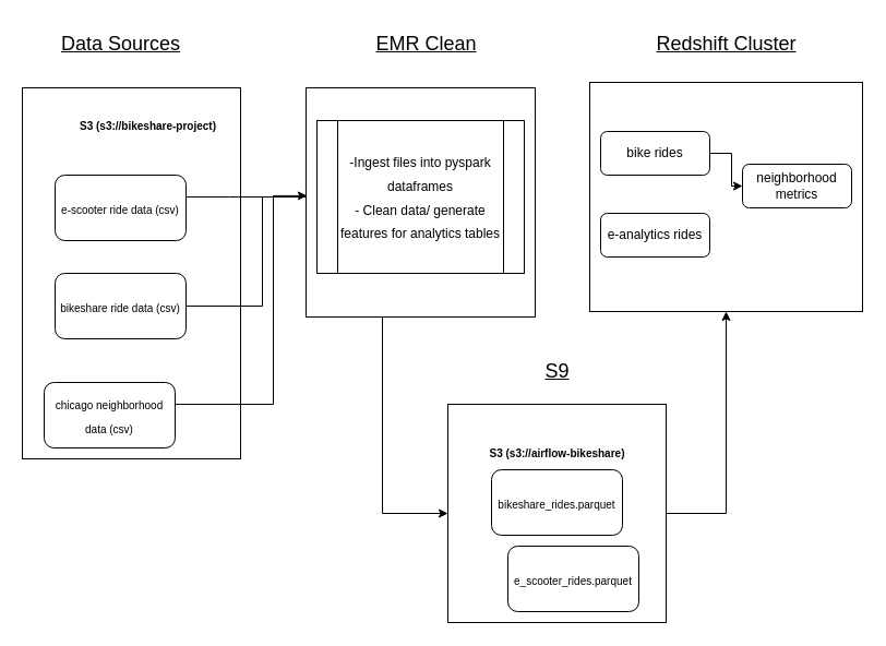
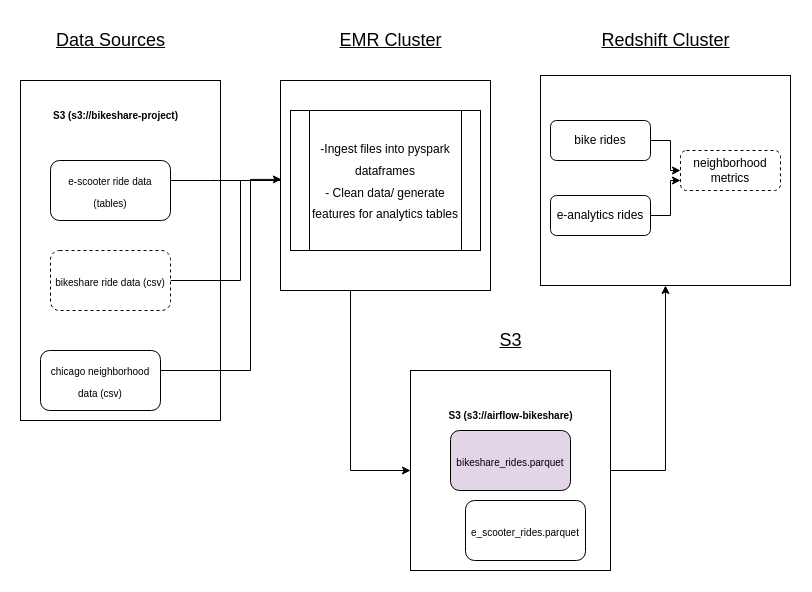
- <mxCell id="14" value="&lt;font style=&quot;font-size: 18px;&quot;&gt;&lt;u&gt;EMR Clean&lt;/u&gt;&lt;/font&gt;" style="text;html=1;align=center;verticalAlign=middle;resizable=0;points=[];autosize=1;strokeColor=none;fillColor=none;fontSize=10;" parent="1" vertex="1"><mxGeometry x="325" y="20" width="130" height="40" as="geometry" /></mxCell>
+ <mxCell id="14" value="&lt;font style=&quot;font-size: 18px;&quot;&gt;&lt;u&gt;EMR Cluster&lt;/u&gt;&lt;/font&gt;" style="text;html=1;align=center;verticalAlign=middle;resizable=0;points=[];autosize=1;strokeColor=none;fillColor=none;fontSize=10;" parent="1" vertex="1"><mxGeometry x="325" y="20" width="130" height="40" as="geometry" /></mxCell>
- <mxCell id="11" value="&lt;b&gt;S3 (s3://bikeshare-project)&lt;/b&gt;" style="text;html=1;align=center;verticalAlign=middle;resizable=0;points=[];autosize=1;strokeColor=none;fillColor=none;fontSize=10;" parent="1" vertex="1"><mxGeometry x="60" y="100" width="150" height="30" as="geometry" /></mxCell>
+ <mxCell id="11" value="&lt;b&gt;S3 (s3://bikeshare-project)&lt;/b&gt;" style="text;html=1;align=center;verticalAlign=middle;resizable=0;points=[];autosize=1;strokeColor=none;fillColor=none;fontSize=10;" parent="1" vertex="1"><mxGeometry x="40" y="100" width="150" height="30" as="geometry" /></mxCell>
- <mxCell id="21" value="neighborhood&lt;br&gt;metrics" style="rounded=1;whiteSpace=wrap;html=1;fontSize=12;" parent="1" vertex="1"><mxGeometry x="680" y="150" width="100" height="40" as="geometry" /></mxCell>
+ <mxCell id="21" value="neighborhood&lt;br&gt;metrics" style="rounded=1;whiteSpace=wrap;html=1;fontSize=12;dashed=1;" parent="1" vertex="1"><mxGeometry x="680" y="150" width="100" height="40" as="geometry" /></mxCell>
- <mxCell id="6" value="&lt;span style=&quot;font-size: 10px;&quot;&gt;e-scooter ride data (csv)&lt;/span&gt;" style="rounded=1;whiteSpace=wrap;html=1;fontSize=18;" parent="1" vertex="1"><mxGeometry x="50" y="160" width="120" height="60" as="geometry" /></mxCell>
+ <mxCell id="6" value="&lt;span style=&quot;font-size: 10px;&quot;&gt;e-scooter ride data (tables)&lt;/span&gt;" style="rounded=1;whiteSpace=wrap;html=1;fontSize=18;" parent="1" vertex="1"><mxGeometry x="50" y="160" width="120" height="60" as="geometry" /></mxCell>
+ <mxCell id="19" style="edgeStyle=orthogonalEdgeStyle;rounded=0;orthogonalLoop=1;jettySize=auto;html=1;entryX=0;entryY=0.75;entryDx=0;entryDy=0;fontSize=12;" parent="1" source="20" target="21" edge="1"><mxGeometry relative="1" as="geometry" /></mxCell>
- <mxCell id="8" value="&lt;span style=&quot;font-size: 10px;&quot;&gt;bikeshare ride data (csv)&lt;/span&gt;" style="rounded=1;whiteSpace=wrap;html=1;fontSize=18;" parent="1" vertex="1"><mxGeometry x="50" y="250" width="120" height="60" as="geometry" /></mxCell>
+ <mxCell id="8" value="&lt;span style=&quot;font-size: 10px;&quot;&gt;bikeshare ride data (csv)&lt;/span&gt;" style="rounded=1;whiteSpace=wrap;html=1;fontSize=18;dashed=1;" parent="1" vertex="1"><mxGeometry x="50" y="250" width="120" height="60" as="geometry" /></mxCell>
- <mxCell id="24" value="&lt;span style=&quot;font-size: 18px;&quot;&gt;&lt;u&gt;S9&lt;/u&gt;&lt;/span&gt;" style="text;html=1;align=center;verticalAlign=middle;resizable=0;points=[];autosize=1;strokeColor=none;fillColor=none;fontSize=10;" vertex="1" parent="1"><mxGeometry x="485" y="320" width="50" height="40" as="geometry" /></mxCell>
+ <mxCell id="24" value="&lt;span style=&quot;font-size: 18px;&quot;&gt;&lt;u&gt;S3&lt;/u&gt;&lt;/span&gt;" style="text;html=1;align=center;verticalAlign=middle;resizable=0;points=[];autosize=1;strokeColor=none;fillColor=none;fontSize=10;" vertex="1" parent="1"><mxGeometry x="485" y="320" width="50" height="40" as="geometry" /></mxCell>
- <mxCell id="26" value="&lt;span style=&quot;font-size: 10px;&quot;&gt;bikeshare_rides.parquet&lt;/span&gt;" style="rounded=1;whiteSpace=wrap;html=1;fontSize=18;" vertex="1" parent="1"><mxGeometry x="450" y="430" width="120" height="60" as="geometry" /></mxCell>
+ <mxCell id="26" value="&lt;span style=&quot;font-size: 10px;&quot;&gt;bikeshare_rides.parquet&lt;/span&gt;" style="rounded=1;whiteSpace=wrap;html=1;fontSize=18;fillColor=#e1d5e7;" vertex="1" parent="1"><mxGeometry x="450" y="430" width="120" height="60" as="geometry" /></mxCell>
